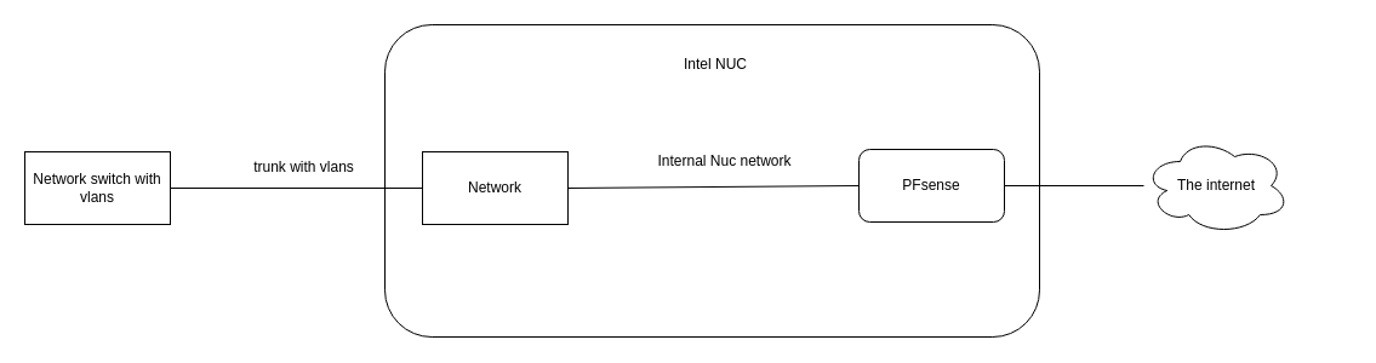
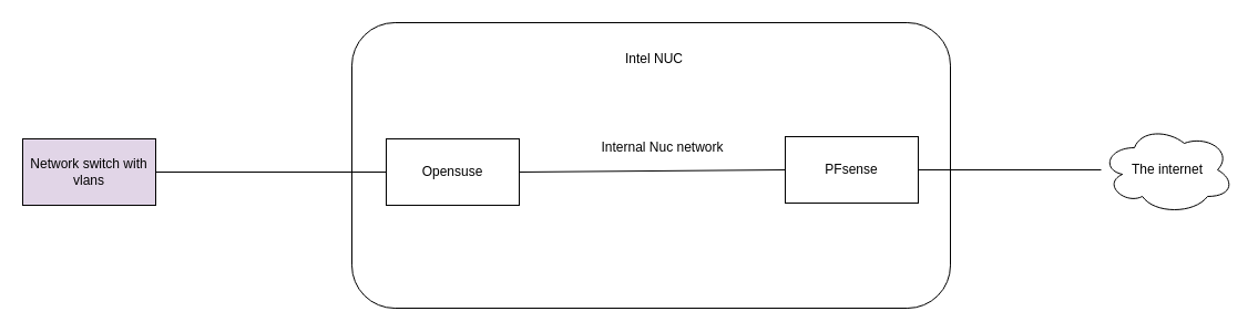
- <mxCell id="7" value="trunk with vlans" style="text;html=1;align=center;verticalAlign=middle;resizable=0;points=[];autosize=1;strokeColor=none;fillColor=none;" parent="1" vertex="1"><mxGeometry x="199" y="125" width="101" height="26" as="geometry" /></mxCell>
- <mxCell id="3" value="PFsense" style="whiteSpace=wrap;html=1;rounded=1;" parent="1" vertex="1"><mxGeometry x="708" y="123" width="120" height="60" as="geometry" /></mxCell>
+ <mxCell id="3" value="PFsense" style="rounded=0;whiteSpace=wrap;html=1;" parent="1" vertex="1"><mxGeometry x="708" y="123" width="120" height="60" as="geometry" /></mxCell>
- <mxCell id="12" value="The internet" style="ellipse;shape=cloud;whiteSpace=wrap;html=1;" parent="1" vertex="1"><mxGeometry x="943" y="113" width="120" height="80" as="geometry" /></mxCell>
+ <mxCell id="12" value="The internet" style="ellipse;shape=cloud;whiteSpace=wrap;html=1;" parent="1" vertex="1"><mxGeometry x="993" y="113" width="120" height="80" as="geometry" /></mxCell>
- <mxCell id="5" value="Network switch with vlans" style="rounded=0;whiteSpace=wrap;html=1;" parent="1" vertex="1"><mxGeometry x="20" y="125" width="120" height="60" as="geometry" /></mxCell>
+ <mxCell id="5" value="Network switch with vlans" style="rounded=0;whiteSpace=wrap;html=1;fillColor=#e1d5e7;" parent="1" vertex="1"><mxGeometry x="20" y="125" width="120" height="60" as="geometry" /></mxCell>
- <mxCell id="4" value="Network" style="rounded=0;whiteSpace=wrap;html=1;" parent="1" vertex="1"><mxGeometry x="348" y="125" width="120" height="60" as="geometry" /></mxCell>
+ <mxCell id="4" value="Opensuse" style="rounded=0;whiteSpace=wrap;html=1;" parent="1" vertex="1"><mxGeometry x="348" y="125" width="120" height="60" as="geometry" /></mxCell>
